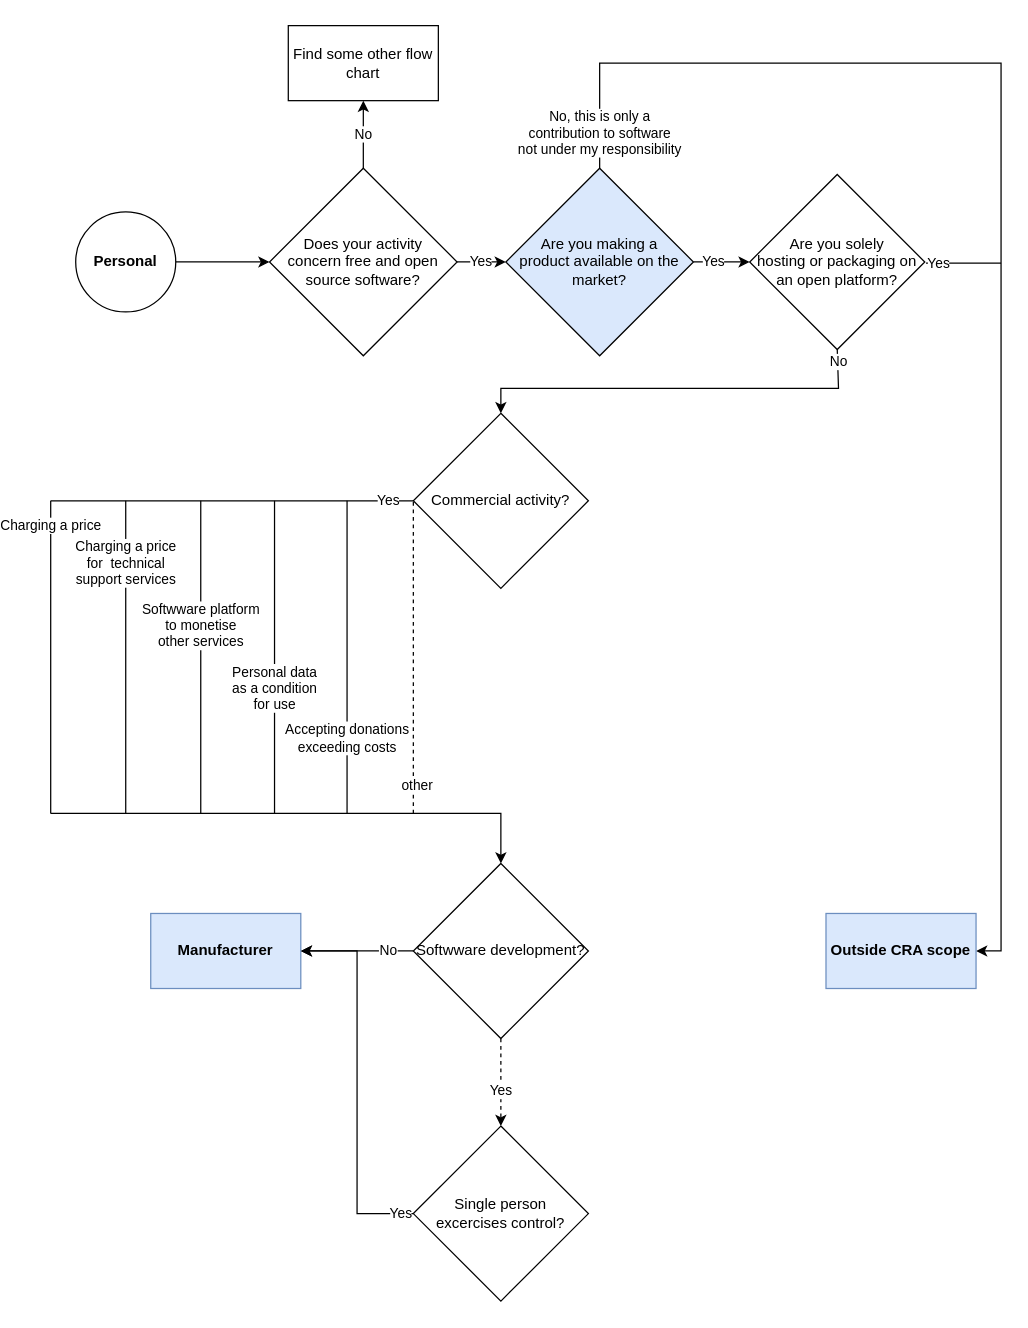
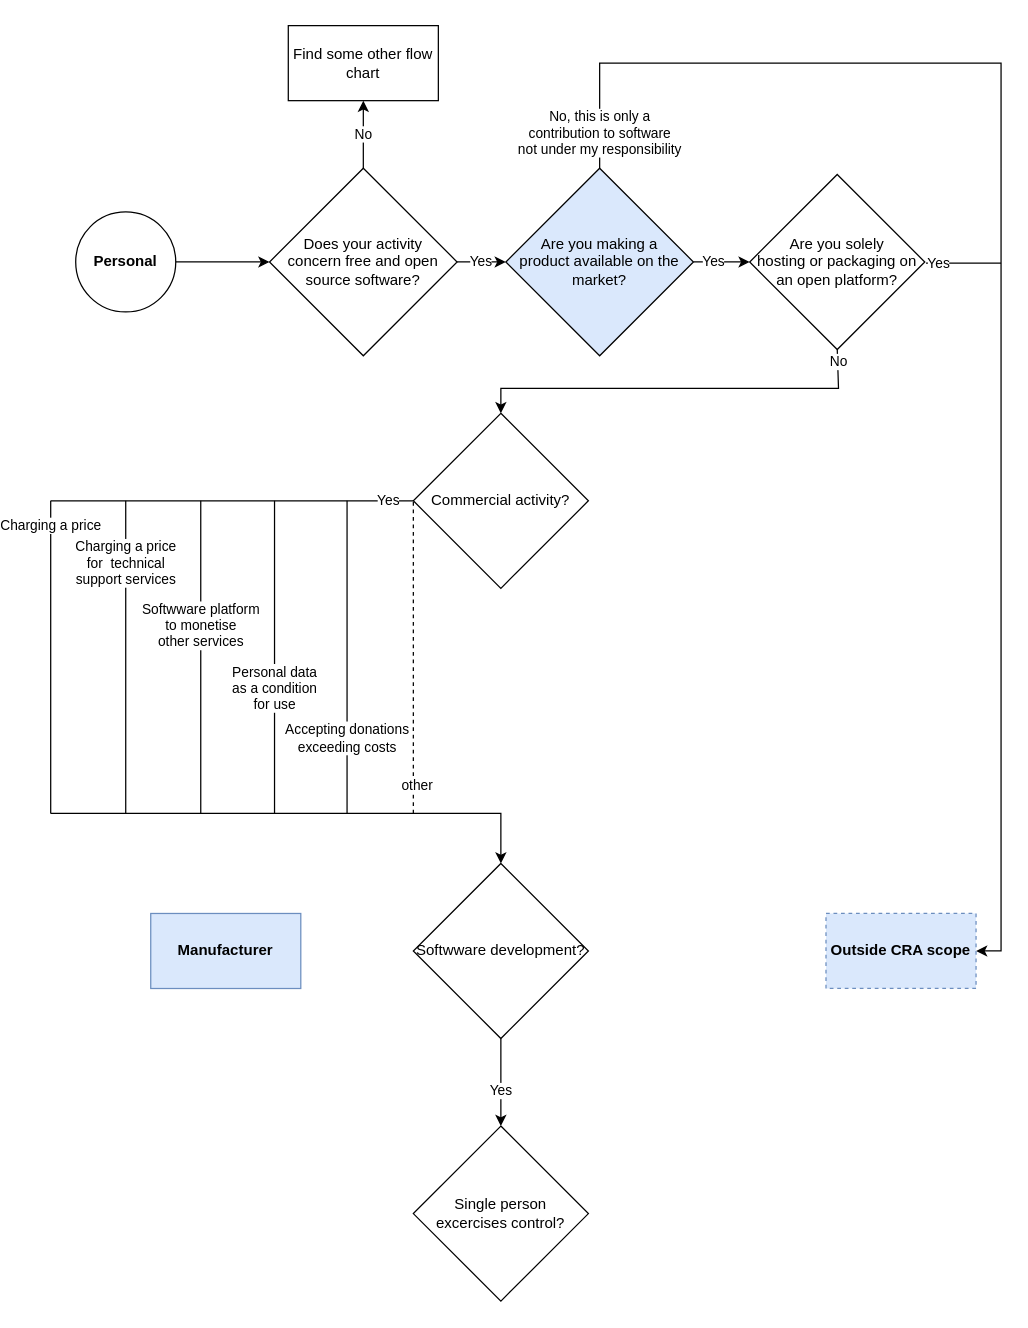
- <mxCell id="14" value="No" style="edgeStyle=orthogonalEdgeStyle;rounded=0;orthogonalLoop=1;jettySize=auto;html=1;entryX=1;entryY=0.5;entryDx=0;entryDy=0;" edge="1" parent="1" source="16" target="28"><mxGeometry x="-0.556" relative="1" as="geometry"><mxPoint as="offset" /></mxGeometry></mxCell>
- <mxCell id="26" value="Outside CRA scope" style="rounded=0;whiteSpace=wrap;html=1;fillColor=#dae8fc;strokeColor=#6c8ebf;fontStyle=1" vertex="1" parent="1"><mxGeometry x="640" y="730" width="120" height="60" as="geometry" /></mxCell>
+ <mxCell id="26" value="Outside CRA scope" style="rounded=0;whiteSpace=wrap;html=1;fillColor=#dae8fc;strokeColor=#6c8ebf;fontStyle=1;dashed=1;" vertex="1" parent="1"><mxGeometry x="640" y="730" width="120" height="60" as="geometry" /></mxCell>
- <mxCell id="15" value="Yes" style="edgeStyle=orthogonalEdgeStyle;rounded=0;orthogonalLoop=1;jettySize=auto;html=1;dashed=1;" edge="1" parent="1" source="16" target="30"><mxGeometry x="0.2" relative="1" as="geometry"><mxPoint as="offset" /></mxGeometry></mxCell>
+ <mxCell id="15" value="Yes" style="edgeStyle=orthogonalEdgeStyle;rounded=0;orthogonalLoop=1;jettySize=auto;html=1;" edge="1" parent="1" source="16" target="30"><mxGeometry x="0.2" relative="1" as="geometry"><mxPoint as="offset" /></mxGeometry></mxCell>
- <mxCell id="29" value="&lt;div&gt;Yes&lt;/div&gt;" style="edgeStyle=orthogonalEdgeStyle;rounded=0;orthogonalLoop=1;jettySize=auto;html=1;entryX=1;entryY=0.5;entryDx=0;entryDy=0;" edge="1" parent="1" source="30" target="28"><mxGeometry x="-0.933" relative="1" as="geometry"><mxPoint as="offset" /></mxGeometry></mxCell>
